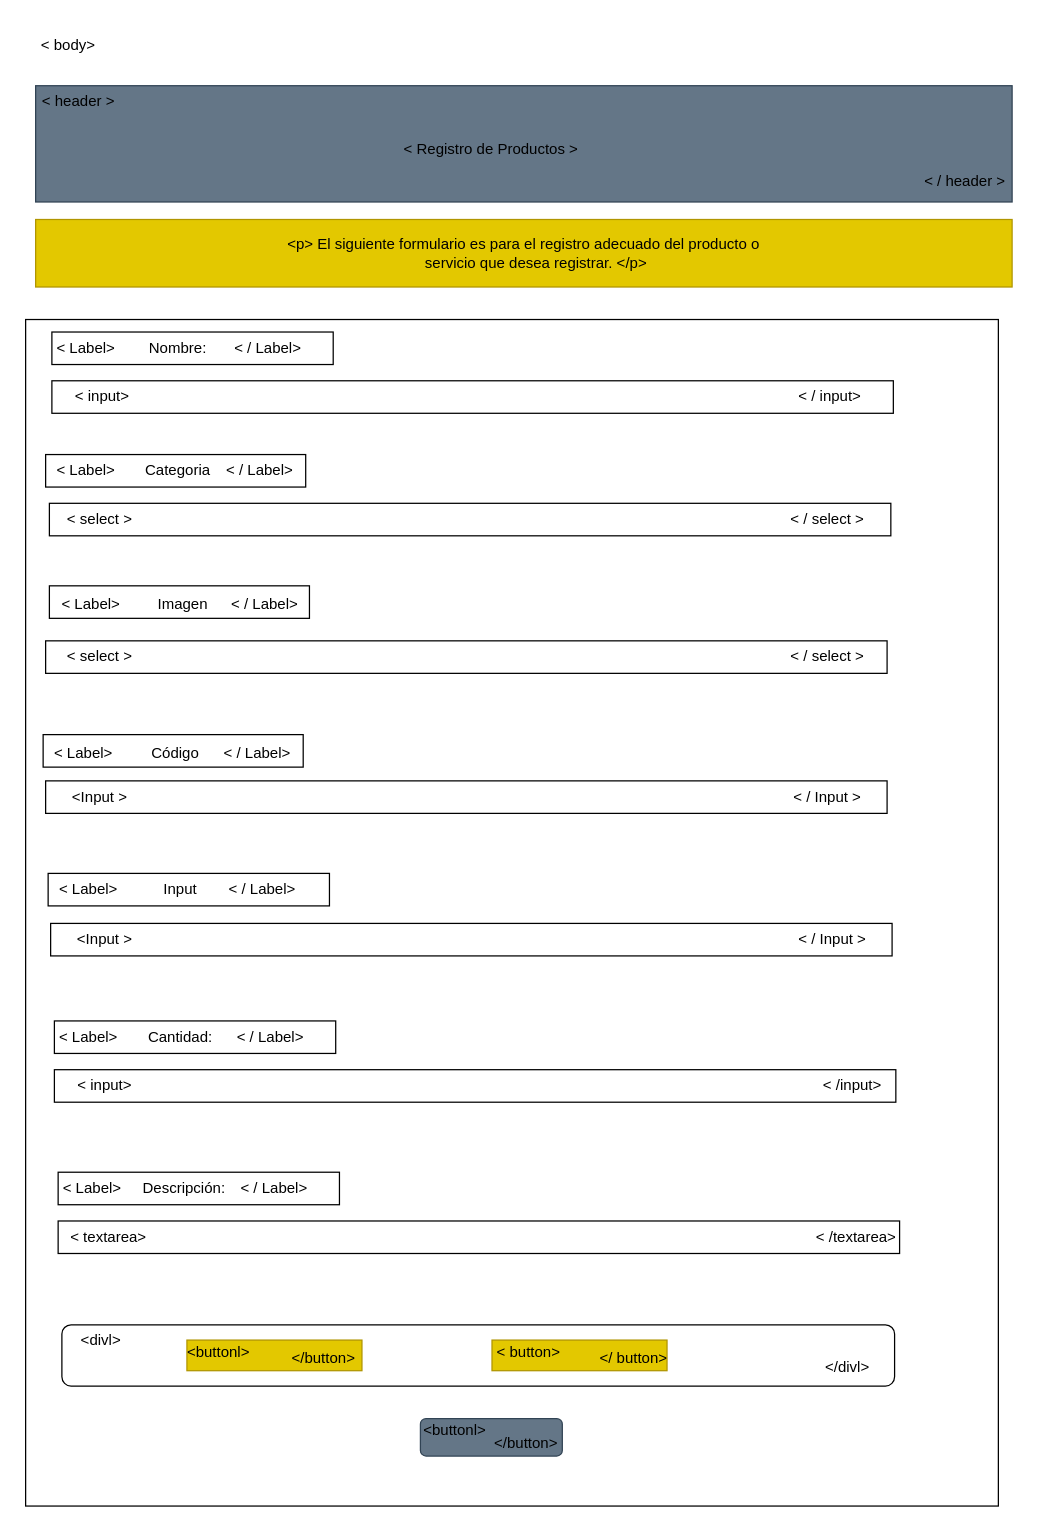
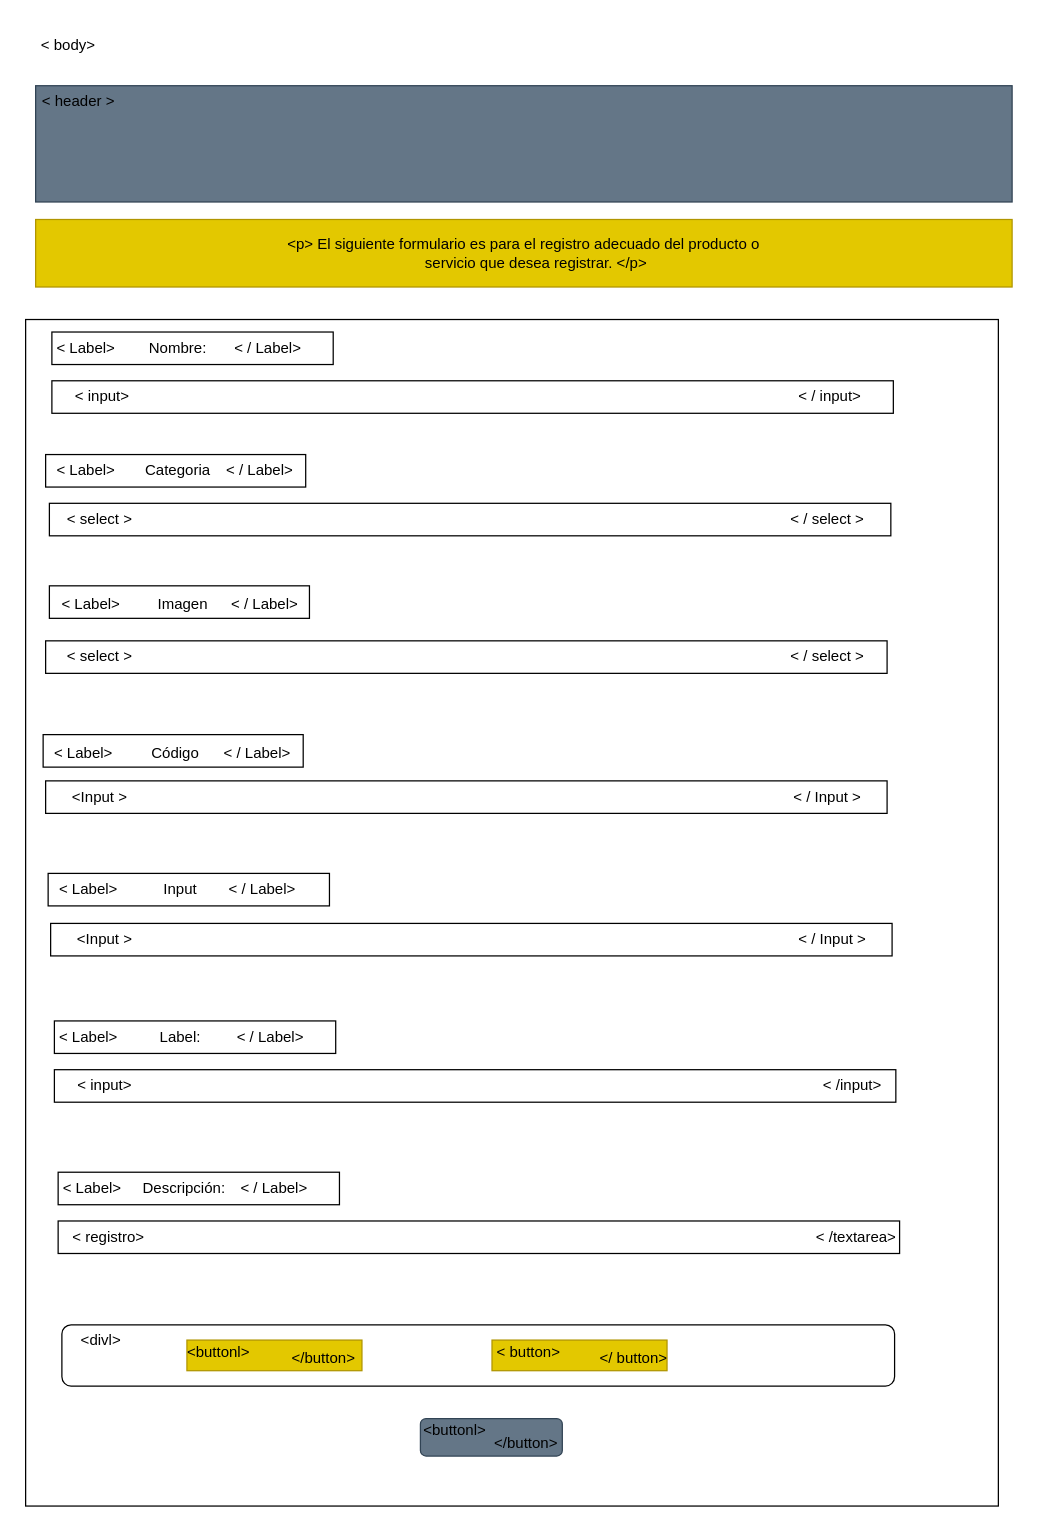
- <mxCell id="6" value="&amp;lt; Registro de Productos &amp;gt;" style="text;html=1;align=center;verticalAlign=middle;whiteSpace=wrap;rounded=0;" vertex="1" parent="1"><mxGeometry x="280" y="95.75" width="225" height="45.5" as="geometry" /></mxCell>
- <mxCell id="5" value="&amp;lt; / header &amp;gt;" style="text;html=1;align=center;verticalAlign=middle;whiteSpace=wrap;rounded=0;" vertex="1" parent="1"><mxGeometry x="737" y="130" width="69" height="30" as="geometry" /></mxCell>
- <mxCell id="46" value="Cantidad:" style="text;html=1;align=center;verticalAlign=middle;whiteSpace=wrap;rounded=0;" vertex="1" parent="1"><mxGeometry x="113" y="814" width="62" height="30" as="geometry" /></mxCell>
+ <mxCell id="46" value="Label:" style="text;html=1;align=center;verticalAlign=middle;whiteSpace=wrap;rounded=0;" vertex="1" parent="1"><mxGeometry x="113" y="814" width="62" height="30" as="geometry" /></mxCell>
- <mxCell id="57" value="&amp;lt; textarea&amp;gt;" style="text;html=1;align=center;verticalAlign=middle;whiteSpace=wrap;rounded=0;" vertex="1" parent="1"><mxGeometry x="52" y="974" width="69" height="30" as="geometry" /></mxCell>
+ <mxCell id="57" value="&amp;lt; registro&amp;gt;" style="text;html=1;align=center;verticalAlign=middle;whiteSpace=wrap;rounded=0;" vertex="1" parent="1"><mxGeometry x="52" y="974" width="69" height="30" as="geometry" /></mxCell>
- <mxCell id="61" value="&amp;lt;/divl&amp;gt;" style="text;html=1;align=center;verticalAlign=middle;whiteSpace=wrap;rounded=0;" vertex="1" parent="1"><mxGeometry x="643" y="1078" width="69" height="30" as="geometry" /></mxCell>
